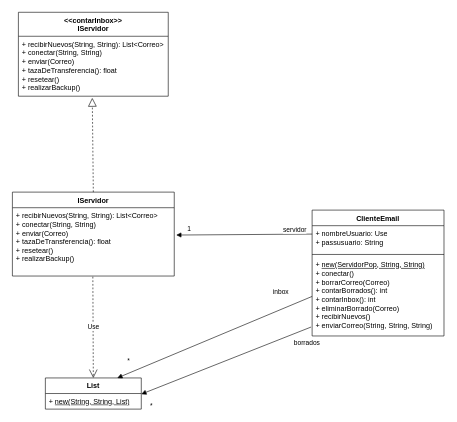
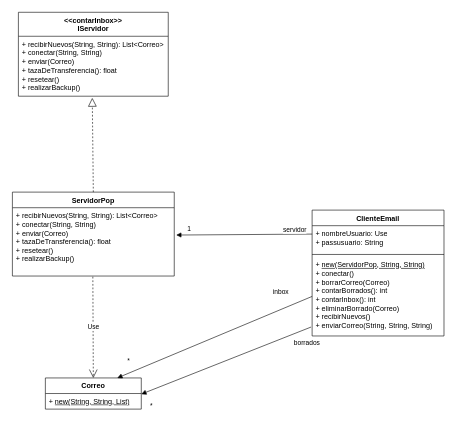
- <mxCell id="2" value="IServidor" style="swimlane;fontStyle=1;align=center;verticalAlign=top;childLayout=stackLayout;horizontal=1;startSize=26;horizontalStack=0;resizeParent=1;resizeParentMax=0;resizeLast=0;collapsible=1;marginBottom=0;whiteSpace=wrap;html=1;" parent="1" vertex="1"><mxGeometry x="20" y="320" width="270" height="140" as="geometry" /></mxCell>
+ <mxCell id="2" value="ServidorPop" style="swimlane;fontStyle=1;align=center;verticalAlign=top;childLayout=stackLayout;horizontal=1;startSize=26;horizontalStack=0;resizeParent=1;resizeParentMax=0;resizeLast=0;collapsible=1;marginBottom=0;whiteSpace=wrap;html=1;" parent="1" vertex="1"><mxGeometry x="20" y="320" width="270" height="140" as="geometry" /></mxCell>
- <mxCell id="7" value="List" style="swimlane;fontStyle=1;align=center;verticalAlign=top;childLayout=stackLayout;horizontal=1;startSize=26;horizontalStack=0;resizeParent=1;resizeParentMax=0;resizeLast=0;collapsible=1;marginBottom=0;whiteSpace=wrap;html=1;" parent="1" vertex="1"><mxGeometry x="75" y="630" width="160" height="52" as="geometry" /></mxCell>
+ <mxCell id="7" value="Correo" style="swimlane;fontStyle=1;align=center;verticalAlign=top;childLayout=stackLayout;horizontal=1;startSize=26;horizontalStack=0;resizeParent=1;resizeParentMax=0;resizeLast=0;collapsible=1;marginBottom=0;whiteSpace=wrap;html=1;" parent="1" vertex="1"><mxGeometry x="75" y="630" width="160" height="52" as="geometry" /></mxCell>
